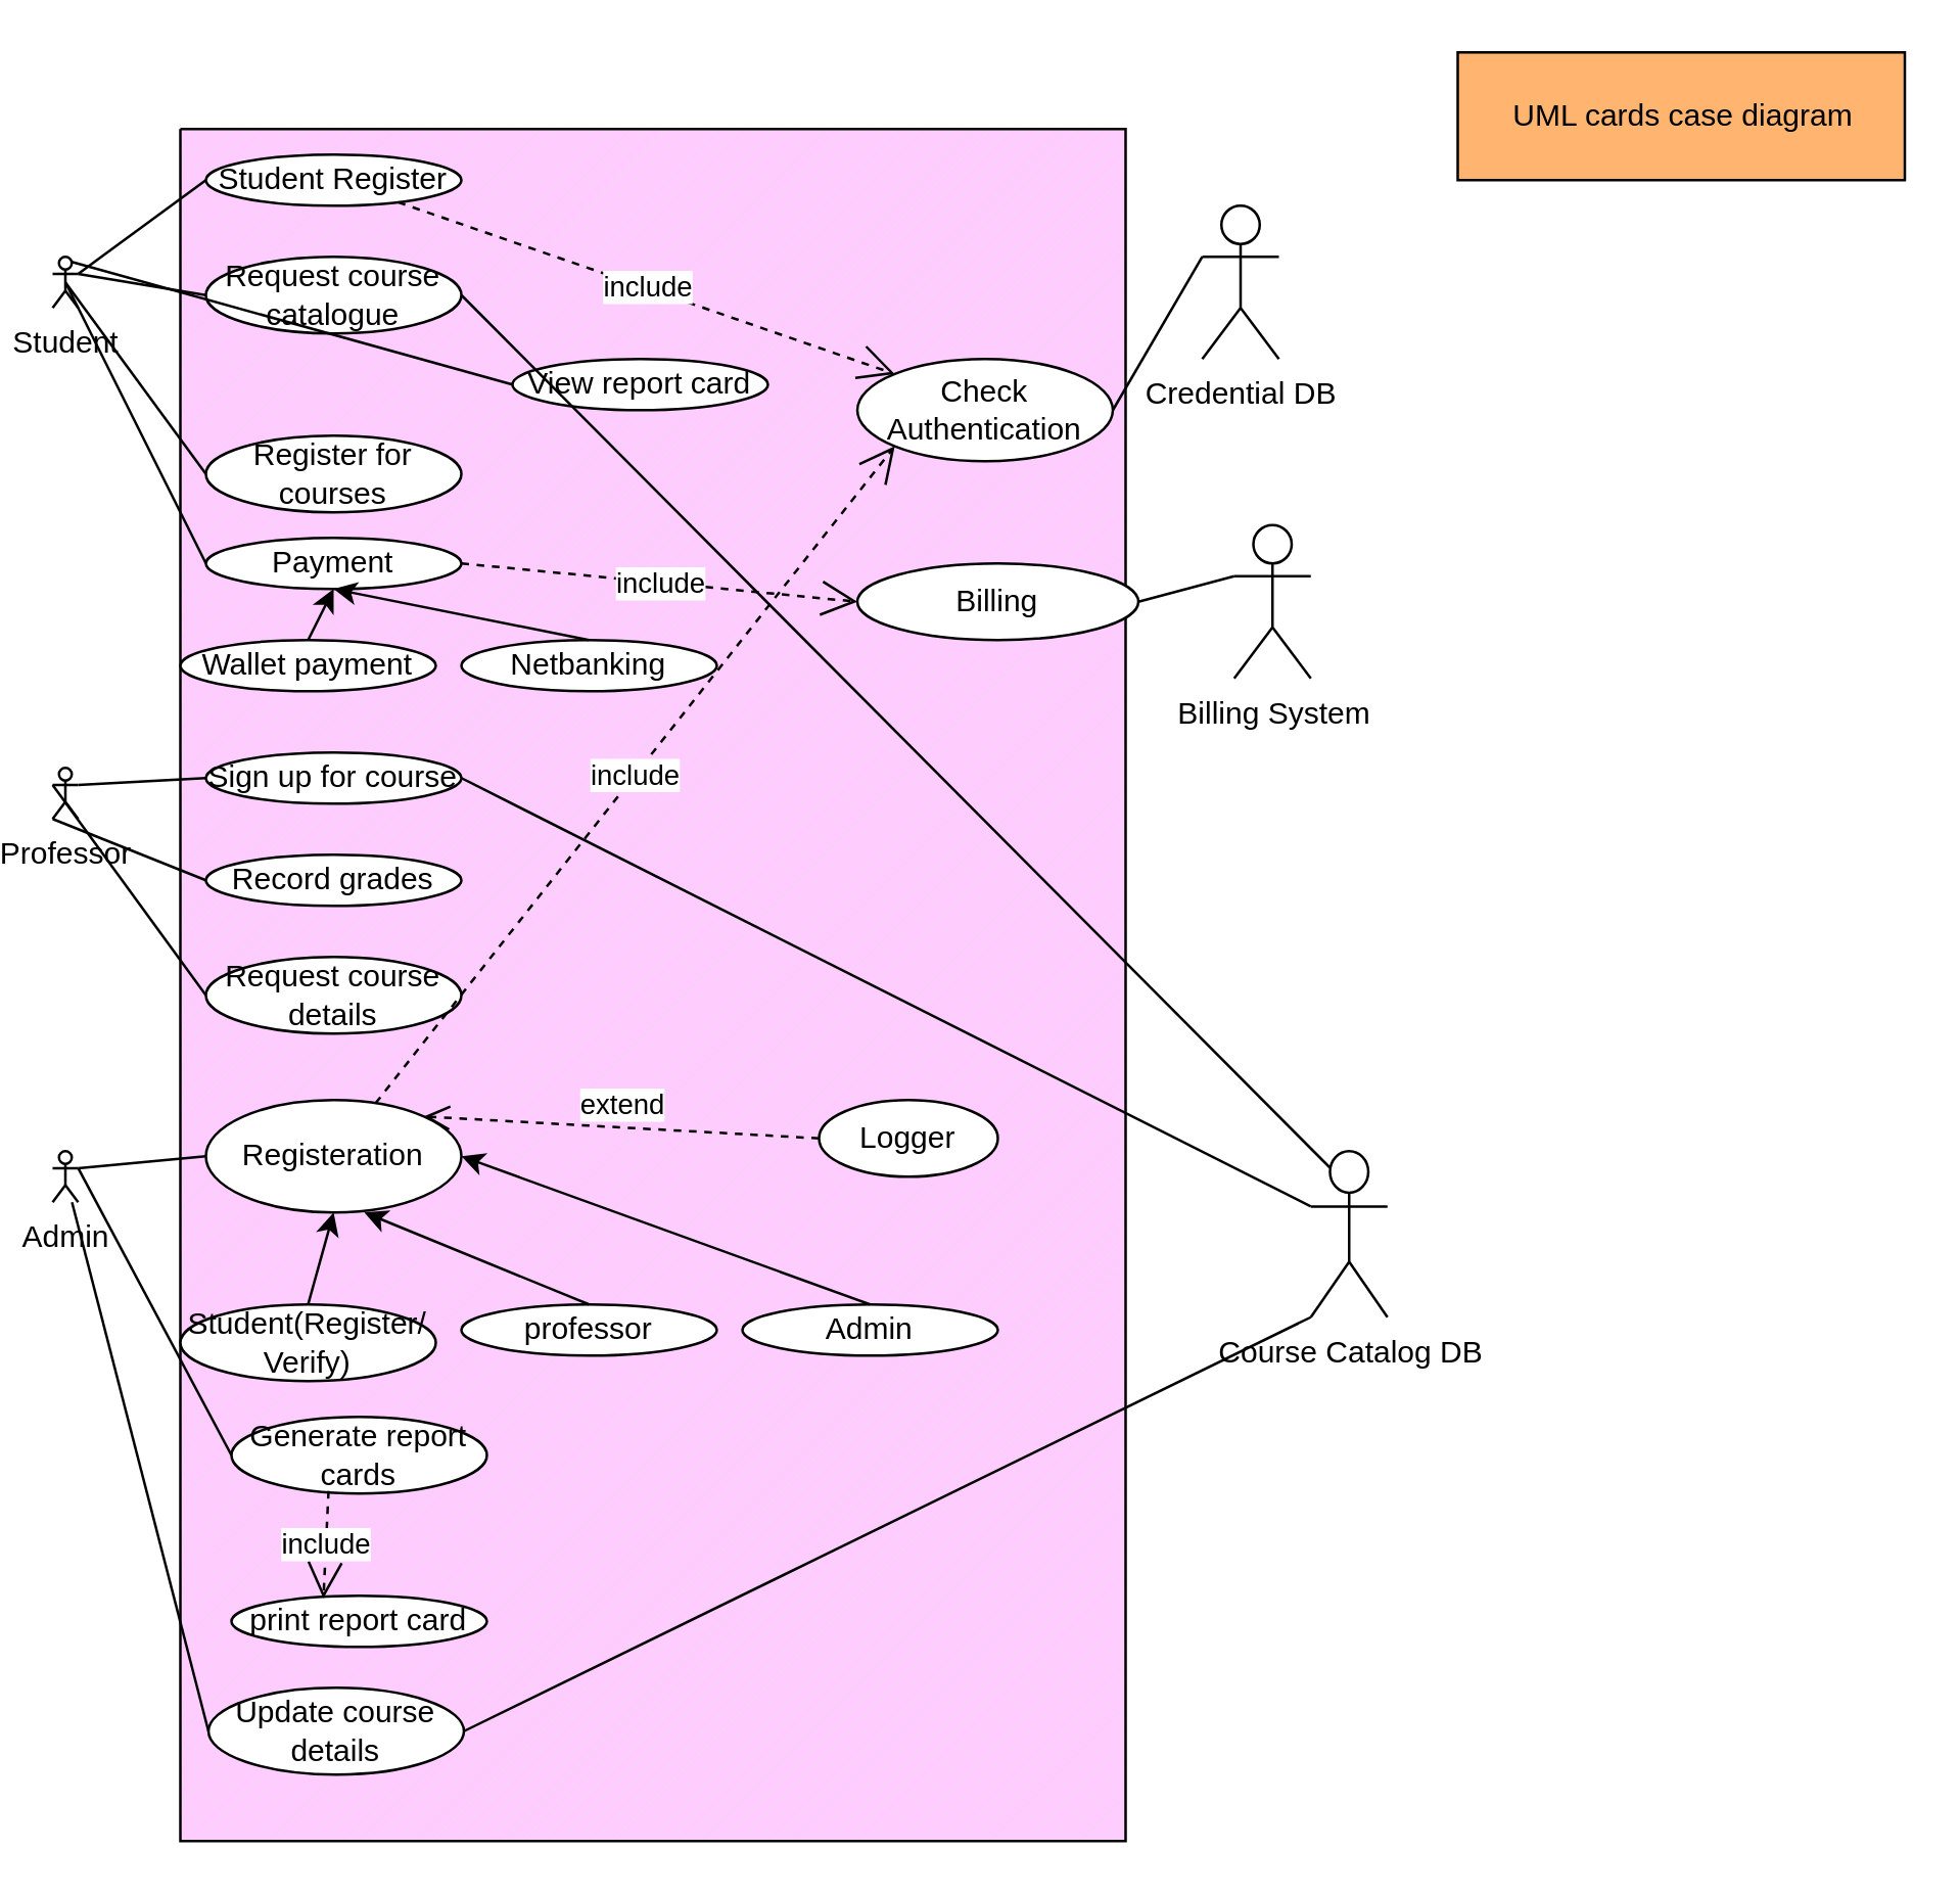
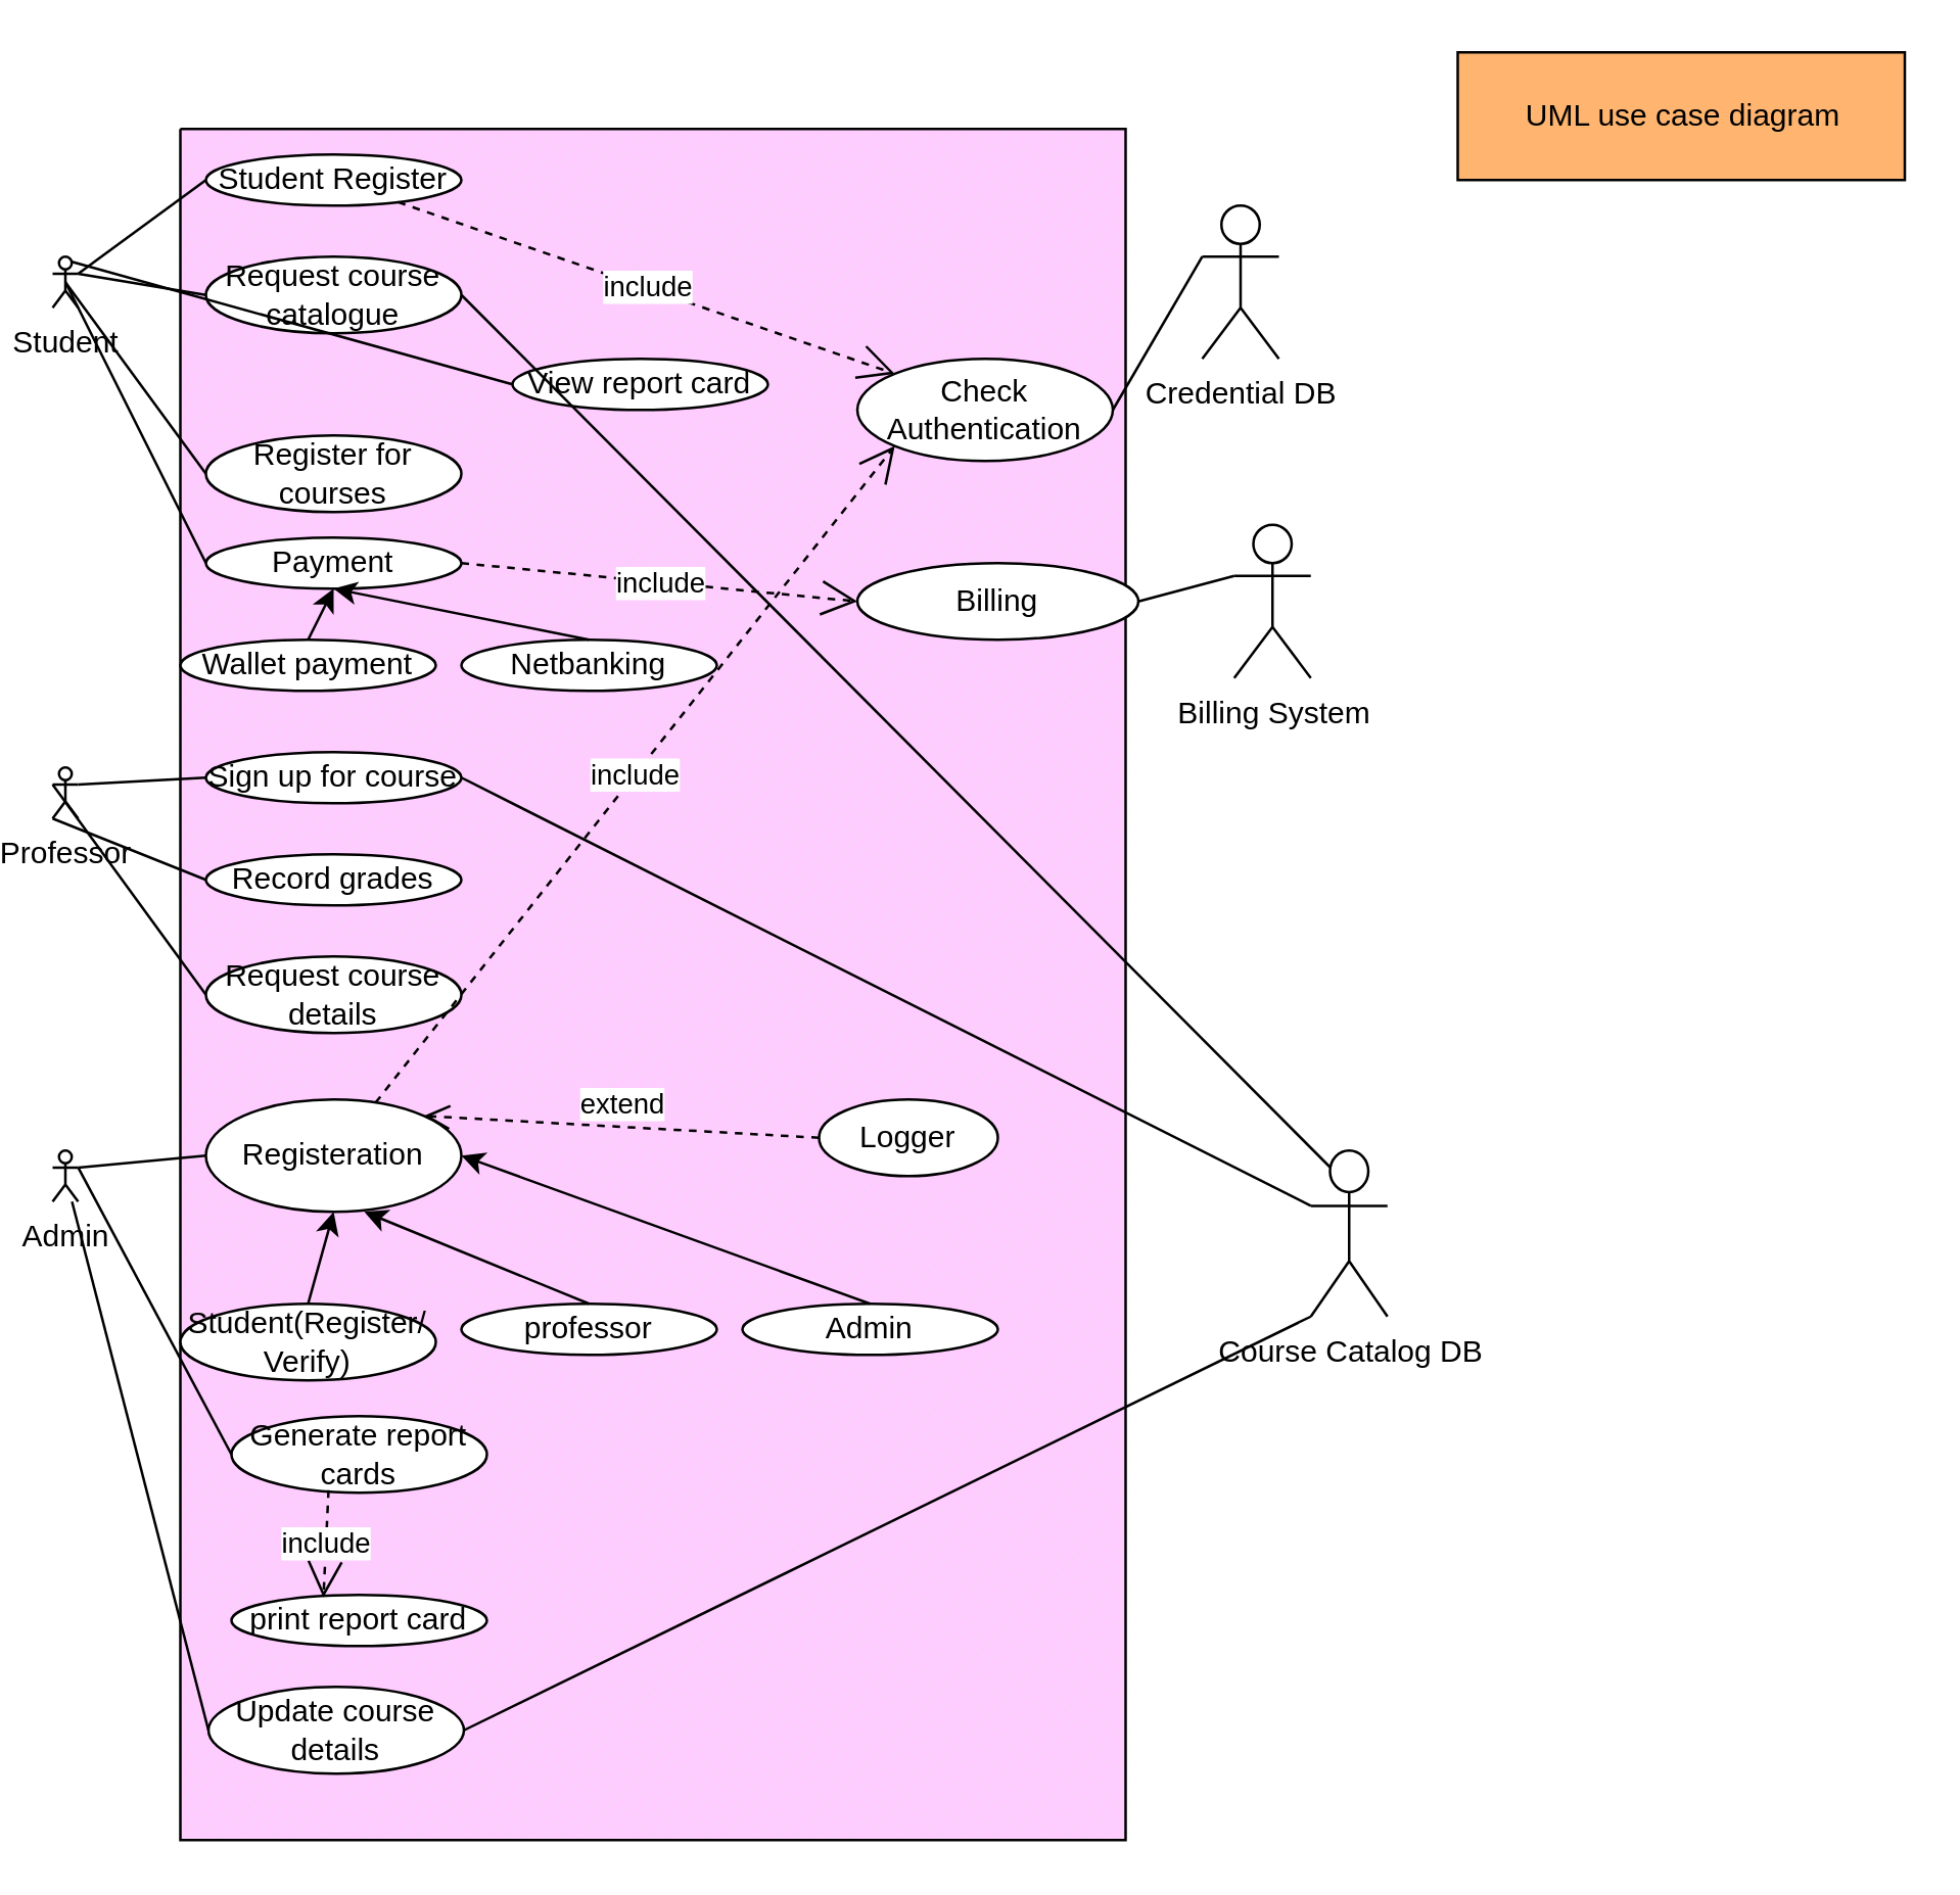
- <mxCell id="46" value="UML cards case diagram" style="html=1;strokeColor=#000000;fillColor=#FFB570;" vertex="1" parent="1"><mxGeometry x="570" y="20" width="175" height="50" as="geometry" /></mxCell>
+ <mxCell id="46" value="UML use case diagram" style="html=1;strokeColor=#000000;fillColor=#FFB570;" vertex="1" parent="1"><mxGeometry x="570" y="20" width="175" height="50" as="geometry" /></mxCell>
